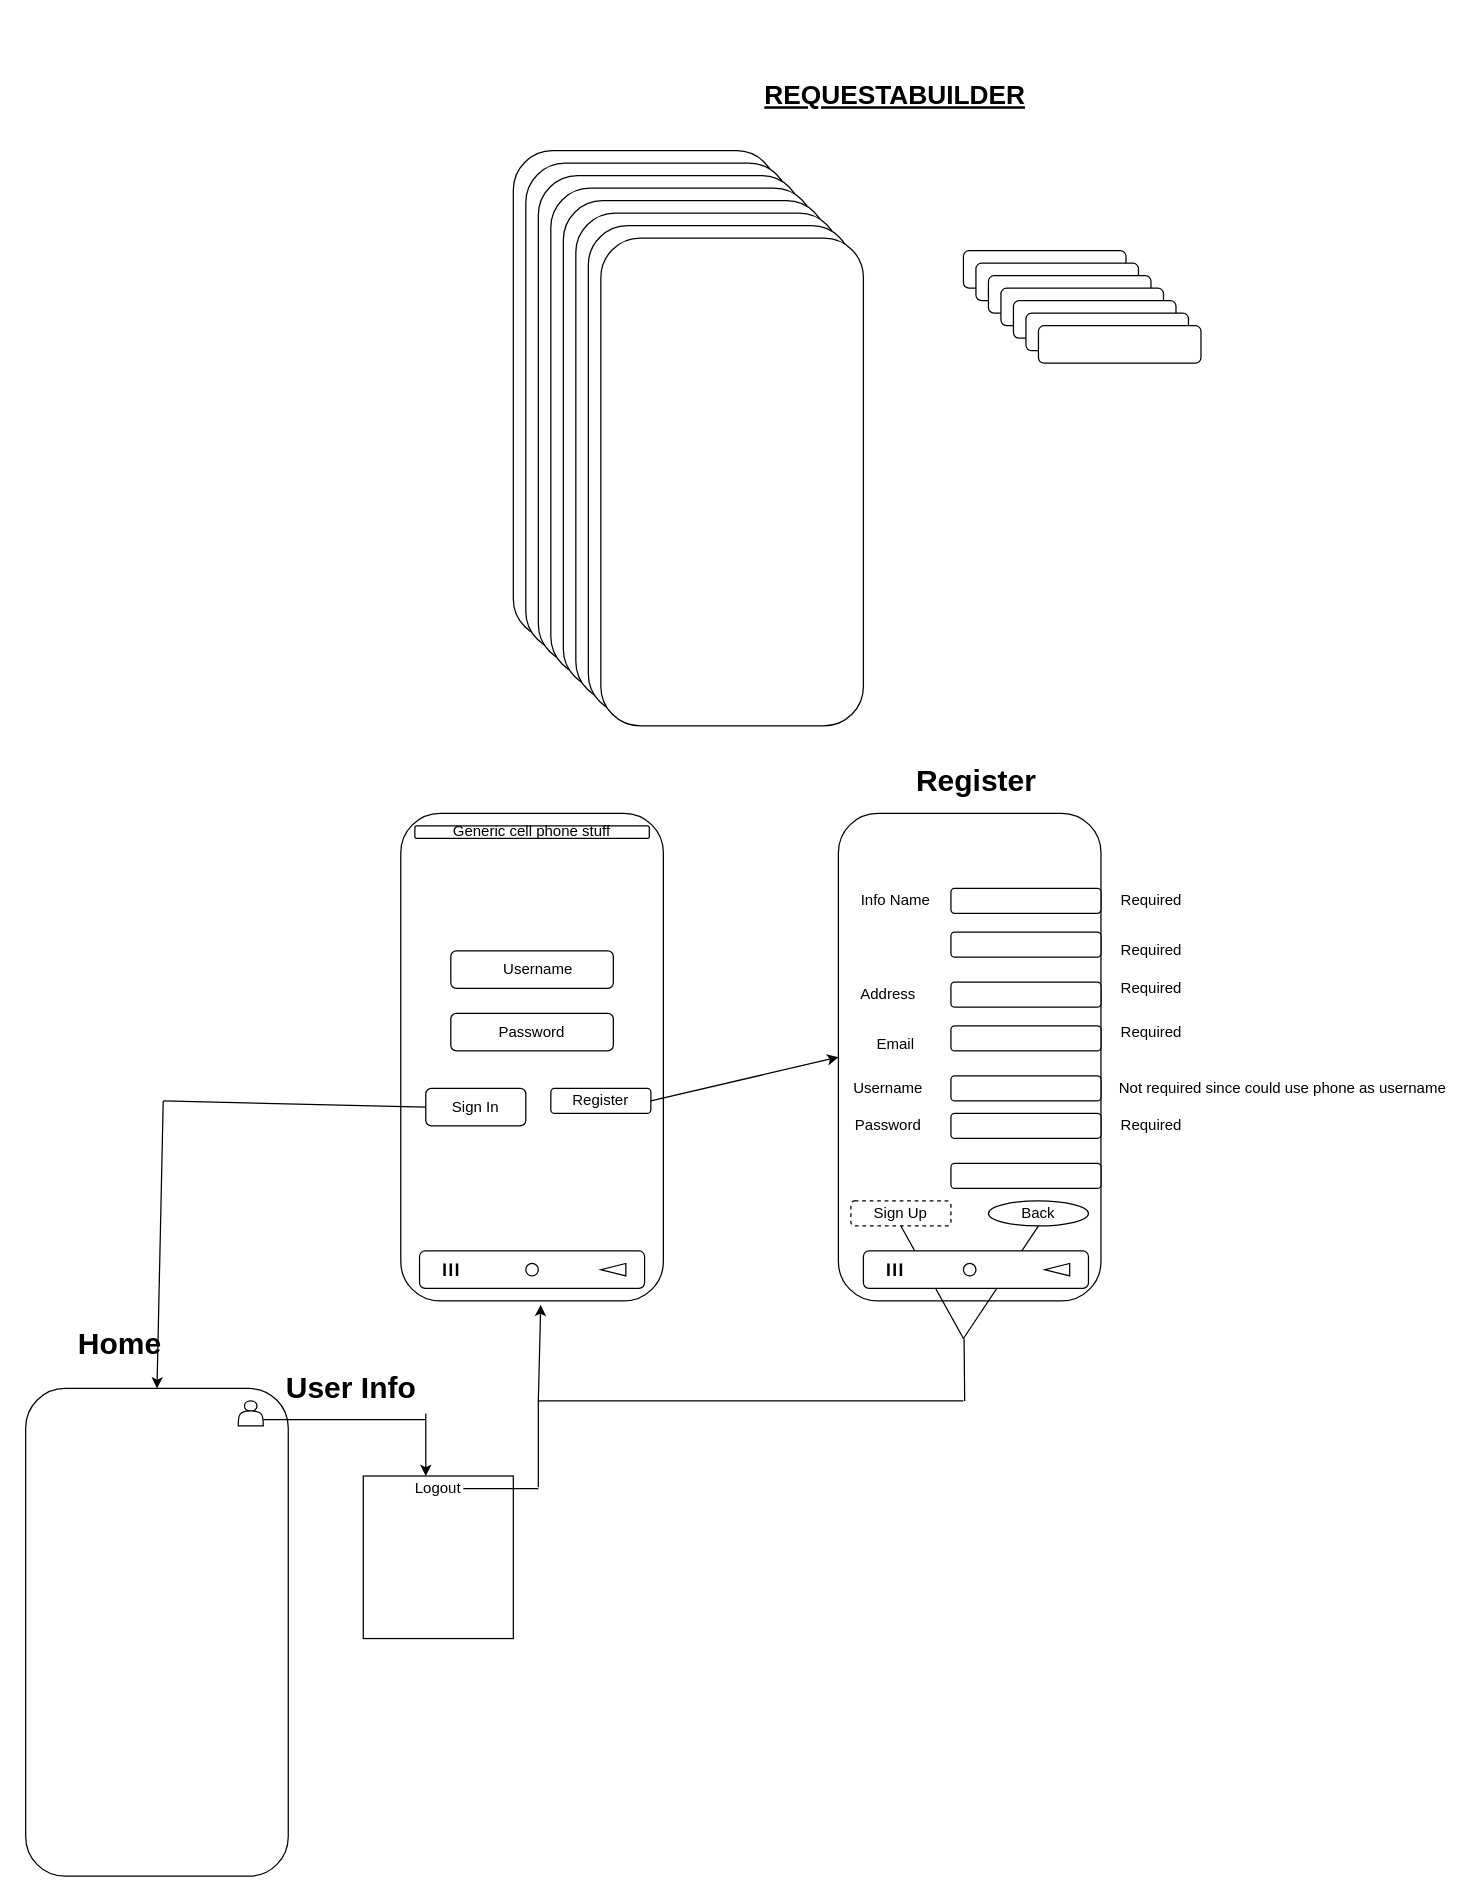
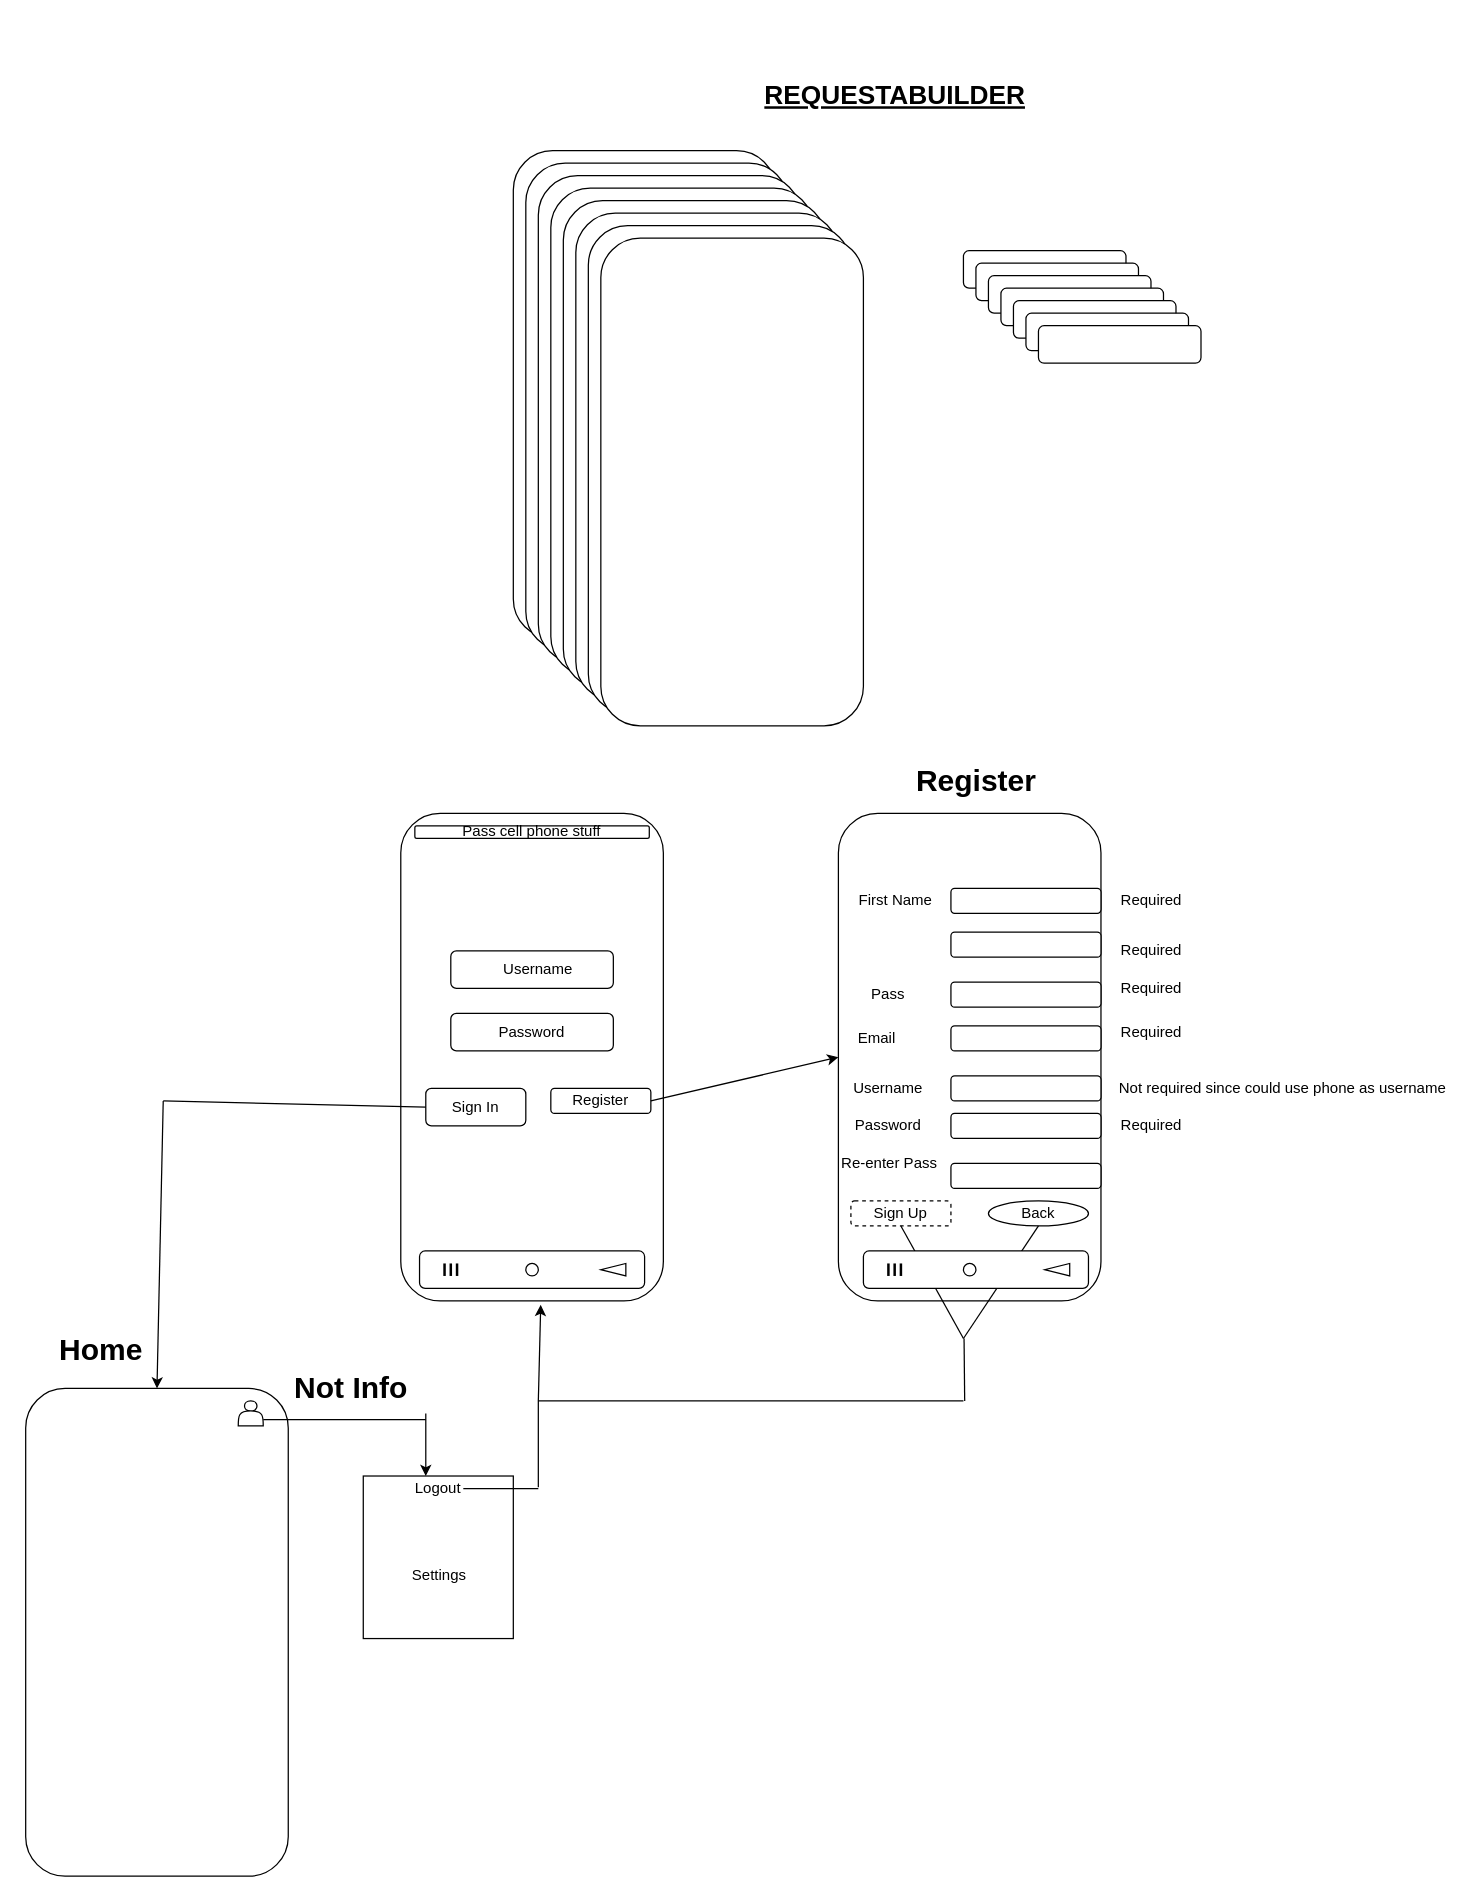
- <mxCell id="24" value="Generic cell phone stuff" style="rounded=1;whiteSpace=wrap;html=1;" vertex="1" parent="1"><mxGeometry x="331.25" y="660" width="187.5" height="10" as="geometry" /></mxCell>
+ <mxCell id="24" value="Pass cell phone stuff" style="rounded=1;whiteSpace=wrap;html=1;" vertex="1" parent="1"><mxGeometry x="331.25" y="660" width="187.5" height="10" as="geometry" /></mxCell>
- <mxCell id="39" value="Info Name" style="text;html=1;strokeColor=none;fillColor=none;align=center;verticalAlign=middle;whiteSpace=wrap;rounded=0;" vertex="1" parent="1"><mxGeometry x="680.5" y="715" width="70" height="10" as="geometry" /></mxCell>
+ <mxCell id="39" value="First Name" style="text;html=1;strokeColor=none;fillColor=none;align=center;verticalAlign=middle;whiteSpace=wrap;rounded=0;" vertex="1" parent="1"><mxGeometry x="680.5" y="715" width="70" height="10" as="geometry" /></mxCell>
- <mxCell id="40" value="Address" style="text;html=1;strokeColor=none;fillColor=none;align=center;verticalAlign=middle;whiteSpace=wrap;rounded=0;" vertex="1" parent="1"><mxGeometry x="690" y="785" width="40" height="20" as="geometry" /></mxCell>
+ <mxCell id="40" value="Pass" style="text;html=1;strokeColor=none;fillColor=none;align=center;verticalAlign=middle;whiteSpace=wrap;rounded=0;" vertex="1" parent="1"><mxGeometry x="690" y="785" width="40" height="20" as="geometry" /></mxCell>
- <mxCell id="41" value="Email" style="text;html=1;strokeColor=none;fillColor=none;align=center;verticalAlign=middle;whiteSpace=wrap;rounded=0;" vertex="1" parent="1"><mxGeometry x="695.5" y="825" width="40" height="20" as="geometry" /></mxCell>
+ <mxCell id="41" value="Email" style="text;html=1;strokeColor=none;fillColor=none;align=center;verticalAlign=middle;whiteSpace=wrap;rounded=0;" vertex="1" parent="1"><mxGeometry x="680.5" y="820" width="40" height="20" as="geometry" /></mxCell>
+ <mxCell id="54" value="Re-enter Pass" style="text;html=1;strokeColor=none;fillColor=none;align=center;verticalAlign=middle;whiteSpace=wrap;rounded=0;" vertex="1" parent="1"><mxGeometry x="670.5" y="920" width="79.5" height="20" as="geometry" /></mxCell>
- <mxCell id="73" value="Home" style="text;strokeColor=none;fillColor=none;html=1;fontSize=24;fontStyle=1;verticalAlign=middle;align=center;" vertex="1" parent="1"><mxGeometry x="45" y="1055" width="100" height="40" as="geometry" /></mxCell>
+ <mxCell id="73" value="Home" style="text;strokeColor=none;fillColor=none;html=1;fontSize=24;fontStyle=1;verticalAlign=middle;align=center;" vertex="1" parent="1"><mxGeometry x="30" y="1060" width="100" height="40" as="geometry" /></mxCell>
- <mxCell id="75" value="User Info" style="text;strokeColor=none;fillColor=none;html=1;fontSize=24;fontStyle=1;verticalAlign=middle;align=center;" vertex="1" parent="1"><mxGeometry x="230" y="1090" width="100" height="40" as="geometry" /></mxCell>
+ <mxCell id="75" value="Not Info" style="text;strokeColor=none;fillColor=none;html=1;fontSize=24;fontStyle=1;verticalAlign=middle;align=center;" vertex="1" parent="1"><mxGeometry x="230" y="1090" width="100" height="40" as="geometry" /></mxCell>
+ <mxCell id="77" value="Settings" style="text;html=1;strokeColor=none;fillColor=none;align=center;verticalAlign=middle;whiteSpace=wrap;rounded=0;" vertex="1" parent="1"><mxGeometry x="331.25" y="1250" width="40" height="20" as="geometry" /></mxCell>
